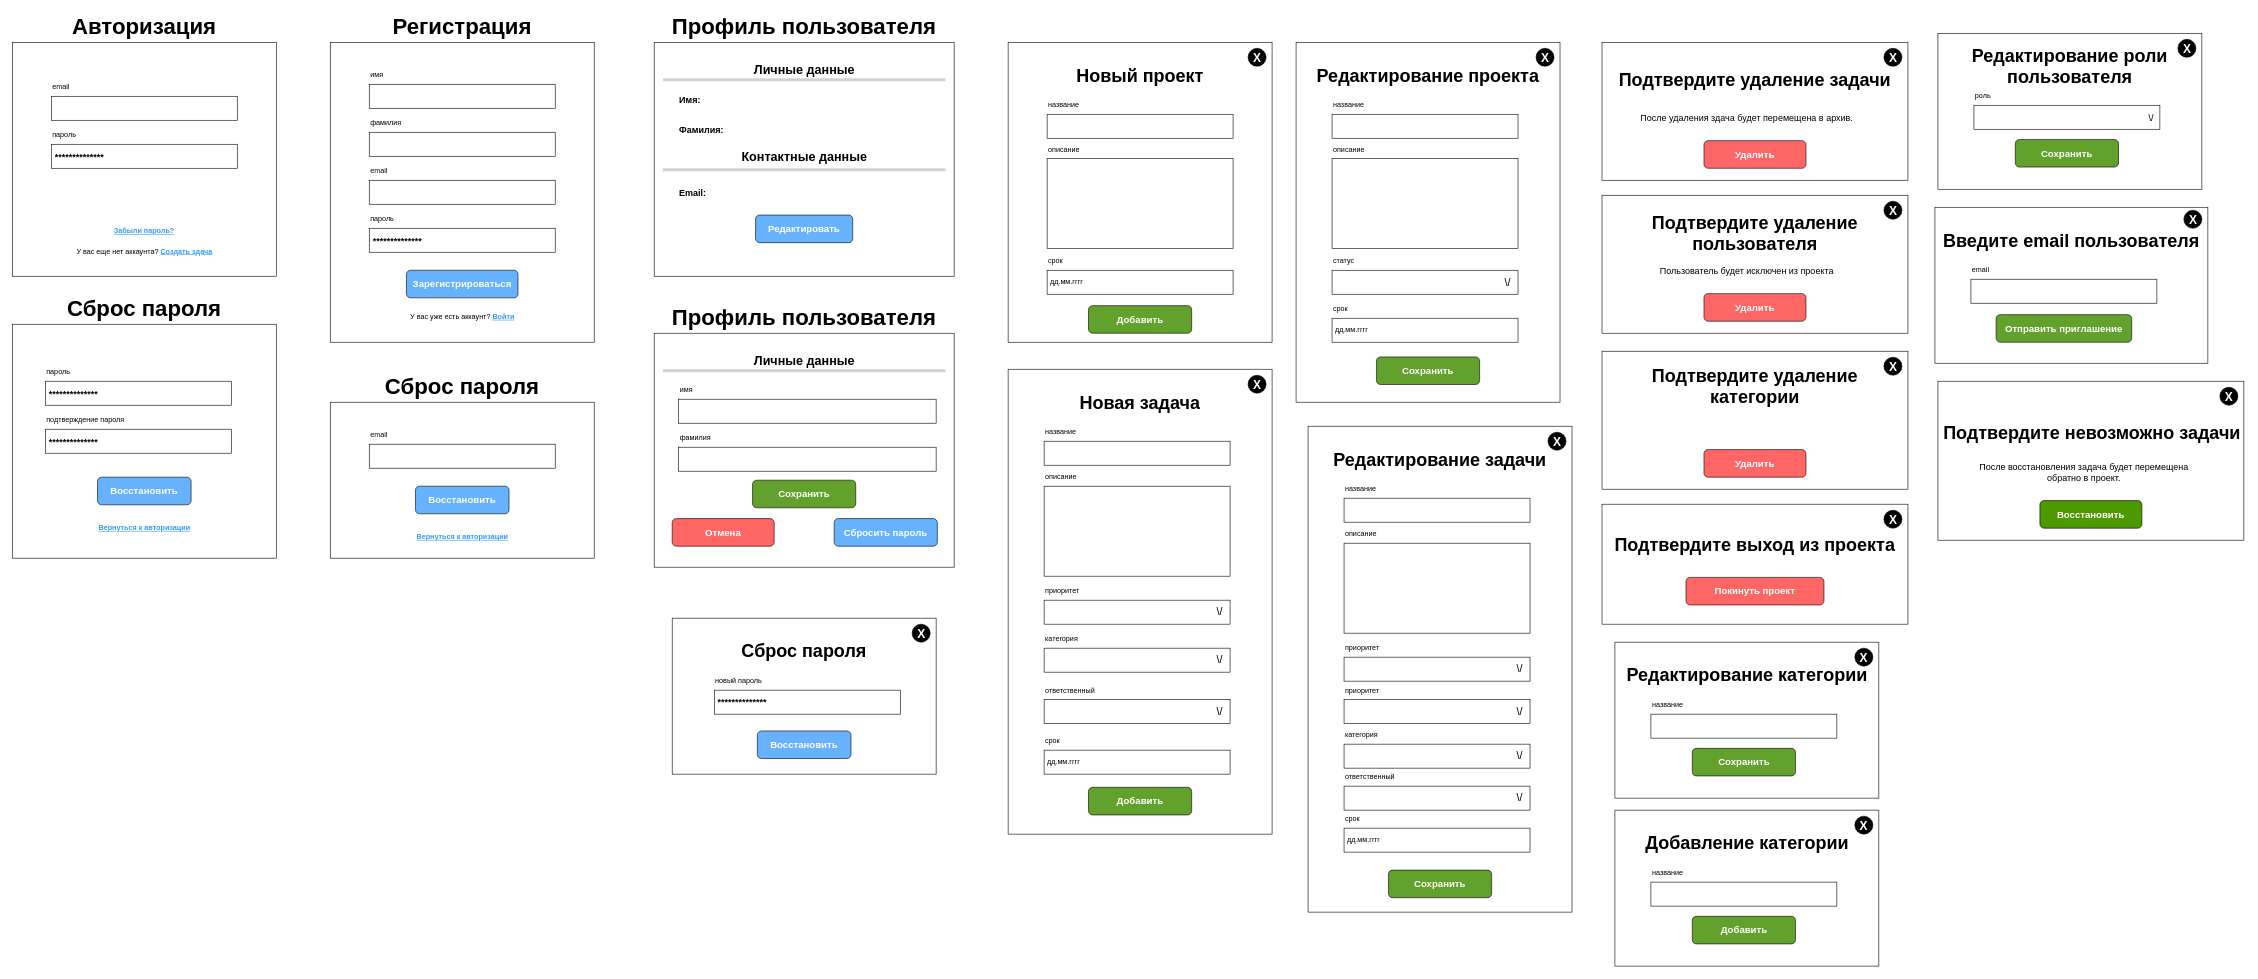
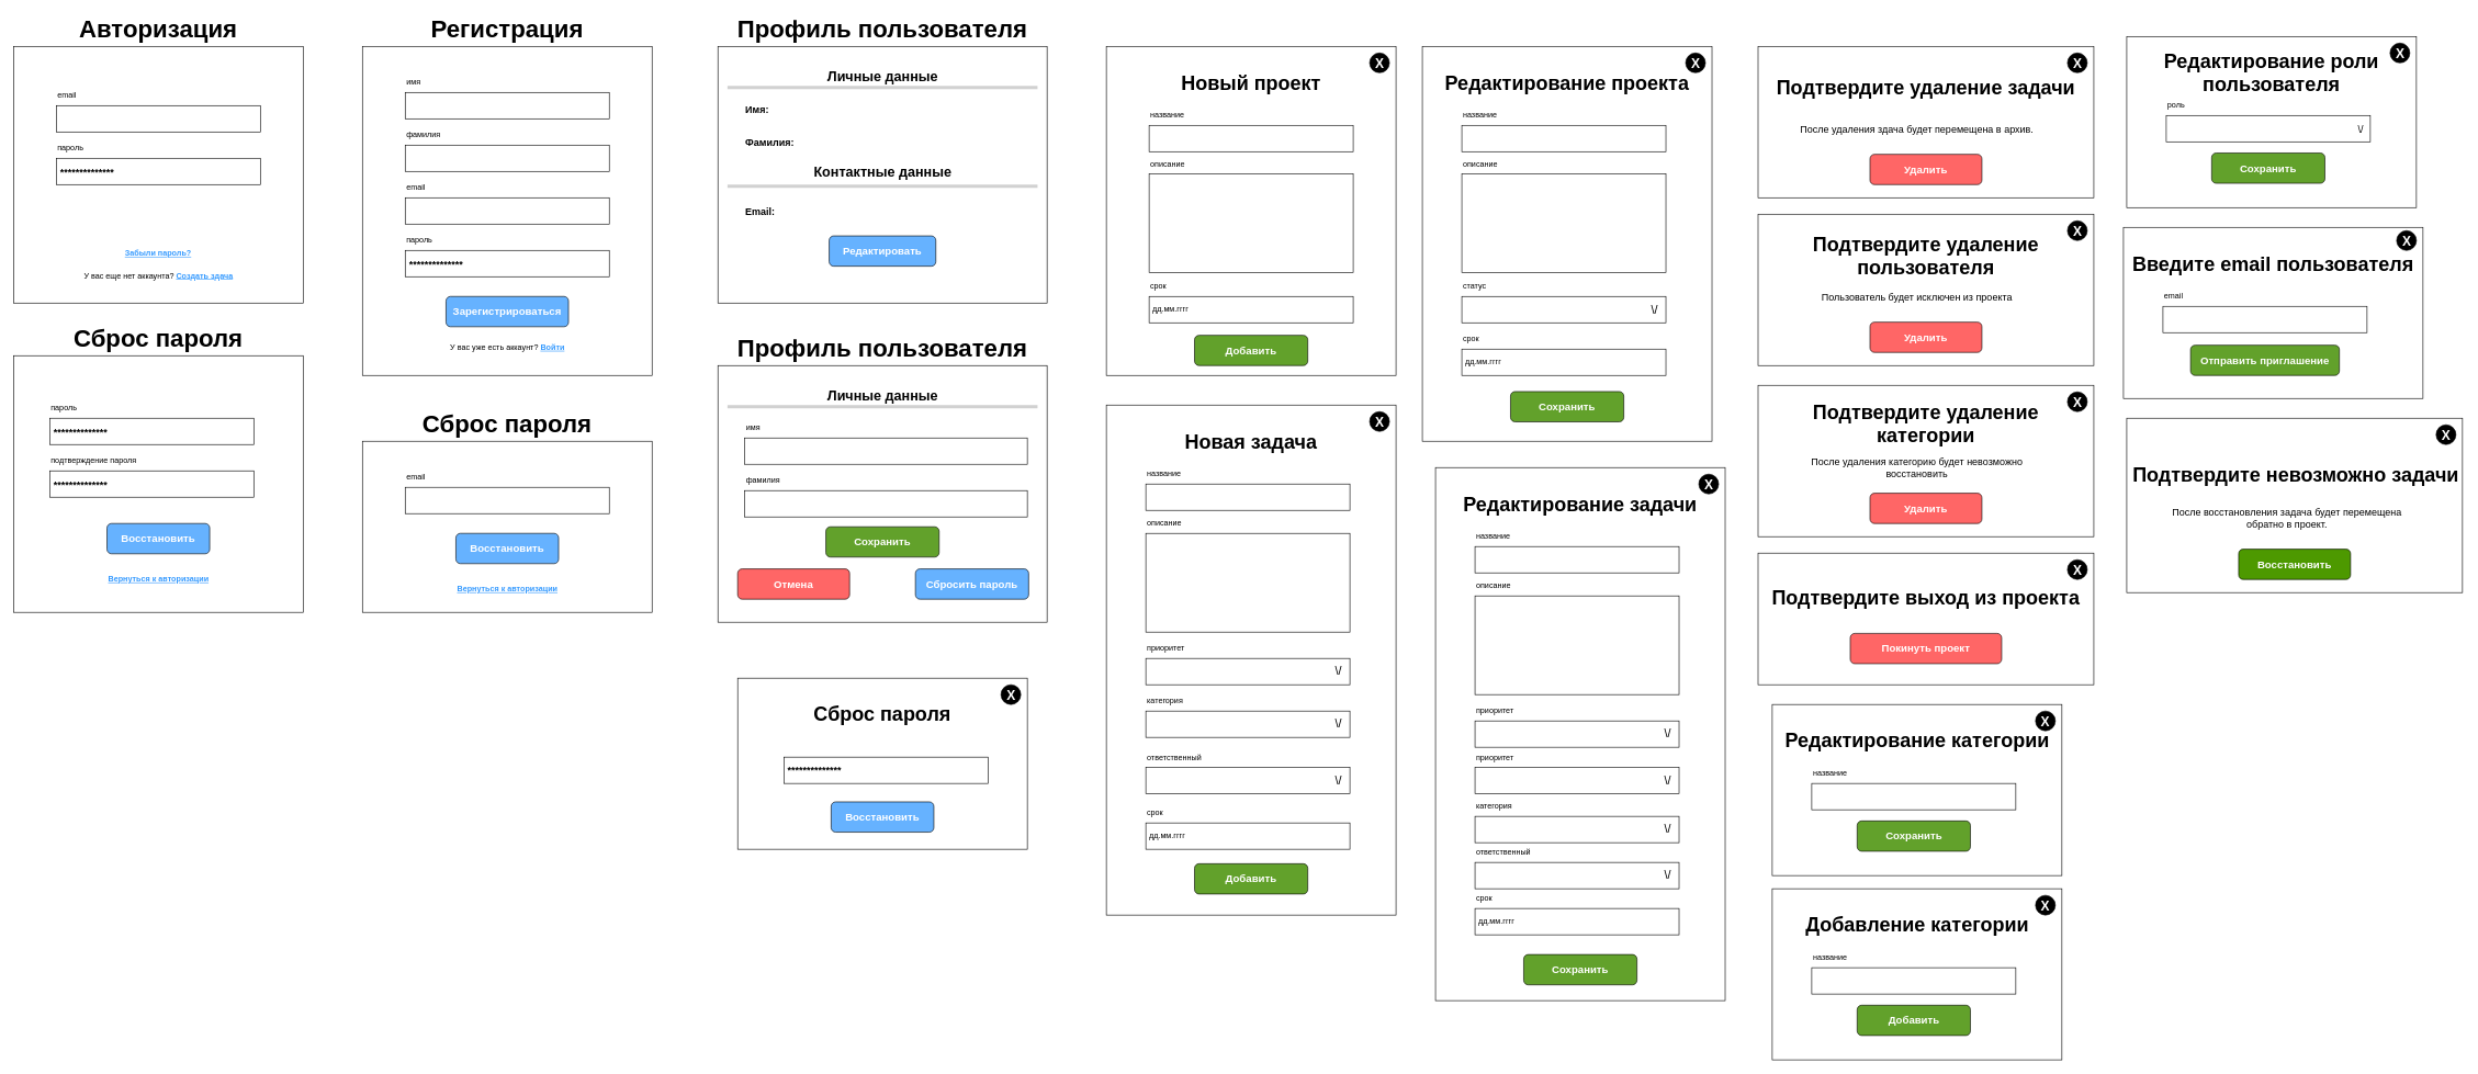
+ <mxCell id="144" value="&lt;font style=&quot;font-size: 15px;&quot;&gt;После удаления категорию будет невозможно восстановить&lt;/font&gt;" style="text;html=1;strokeColor=none;fillColor=none;align=center;verticalAlign=middle;whiteSpace=wrap;rounded=0;" parent="1" vertex="1"><mxGeometry x="2723.13" y="695" width="376.75" height="30" as="geometry" /></mxCell>
- <mxCell id="59" value="новый пароль" style="text;html=1;strokeColor=none;fillColor=none;align=left;verticalAlign=middle;whiteSpace=wrap;rounded=0;" parent="1" vertex="1"><mxGeometry x="1190.25" y="1120" width="175" height="30" as="geometry" /></mxCell>
